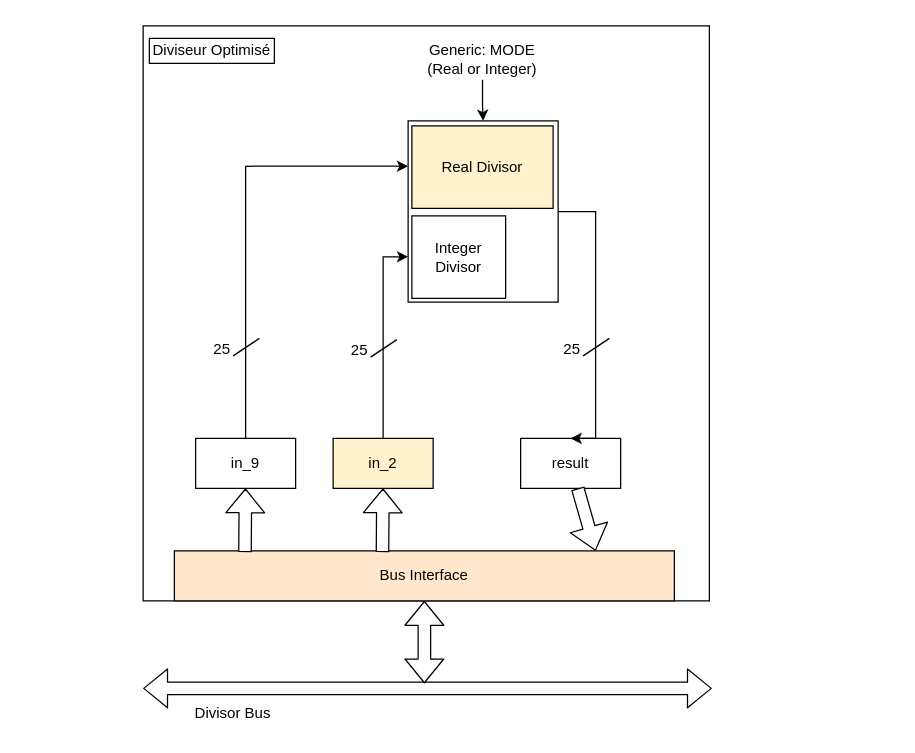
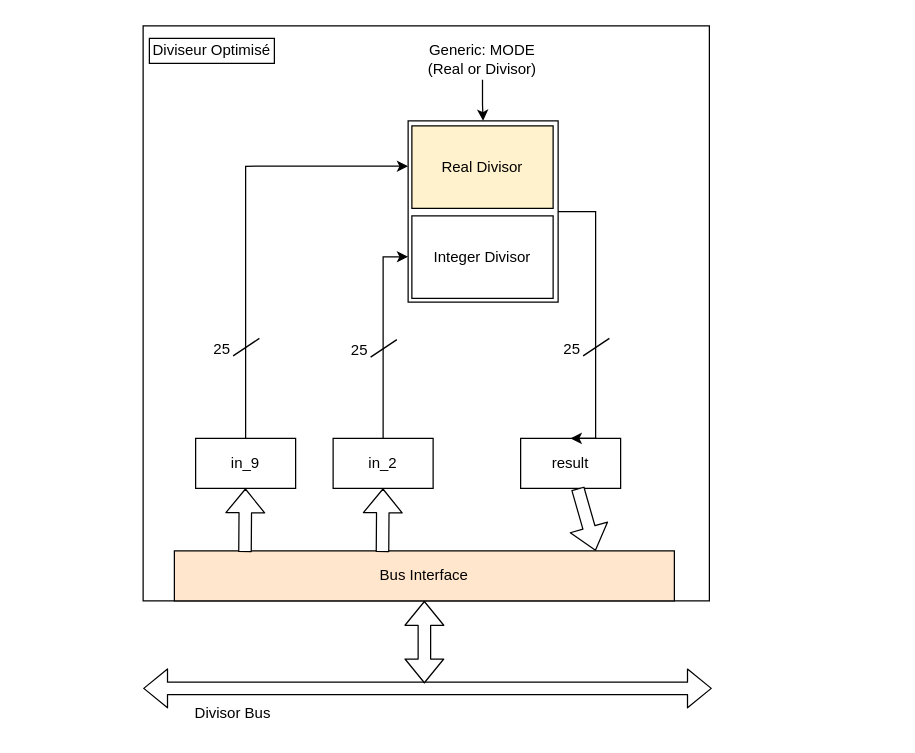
- <mxCell id="22" value="Generic: MODE (Real or Integer)" style="text;html=1;strokeColor=none;fillColor=none;align=center;verticalAlign=middle;whiteSpace=wrap;rounded=0;" parent="1" vertex="1"><mxGeometry x="336" y="31" width="99" height="32" as="geometry" /></mxCell>
+ <mxCell id="22" value="Generic: MODE (Real or Divisor)" style="text;html=1;strokeColor=none;fillColor=none;align=center;verticalAlign=middle;whiteSpace=wrap;rounded=0;" parent="1" vertex="1"><mxGeometry x="336" y="31" width="99" height="32" as="geometry" /></mxCell>
- <mxCell id="20" value="Integer Divisor" style="rounded=0;whiteSpace=wrap;html=1;strokeColor=#000000;" parent="1" vertex="1"><mxGeometry x="329" y="172" width="75" height="66" as="geometry" /></mxCell>
+ <mxCell id="20" value="Integer Divisor" style="rounded=0;whiteSpace=wrap;html=1;strokeColor=#000000;" parent="1" vertex="1"><mxGeometry x="329" y="172" width="113" height="66" as="geometry" /></mxCell>
- <mxCell id="7" value="in_2&lt;br&gt;" style="rounded=0;whiteSpace=wrap;html=1;strokeColor=#000000;fillColor=#fff2cc;" parent="1" vertex="1"><mxGeometry x="266" y="350" width="80" height="40" as="geometry" /></mxCell>
+ <mxCell id="7" value="in_2&lt;br&gt;" style="rounded=0;whiteSpace=wrap;html=1;strokeColor=#000000;" parent="1" vertex="1"><mxGeometry x="266" y="350" width="80" height="40" as="geometry" /></mxCell>
